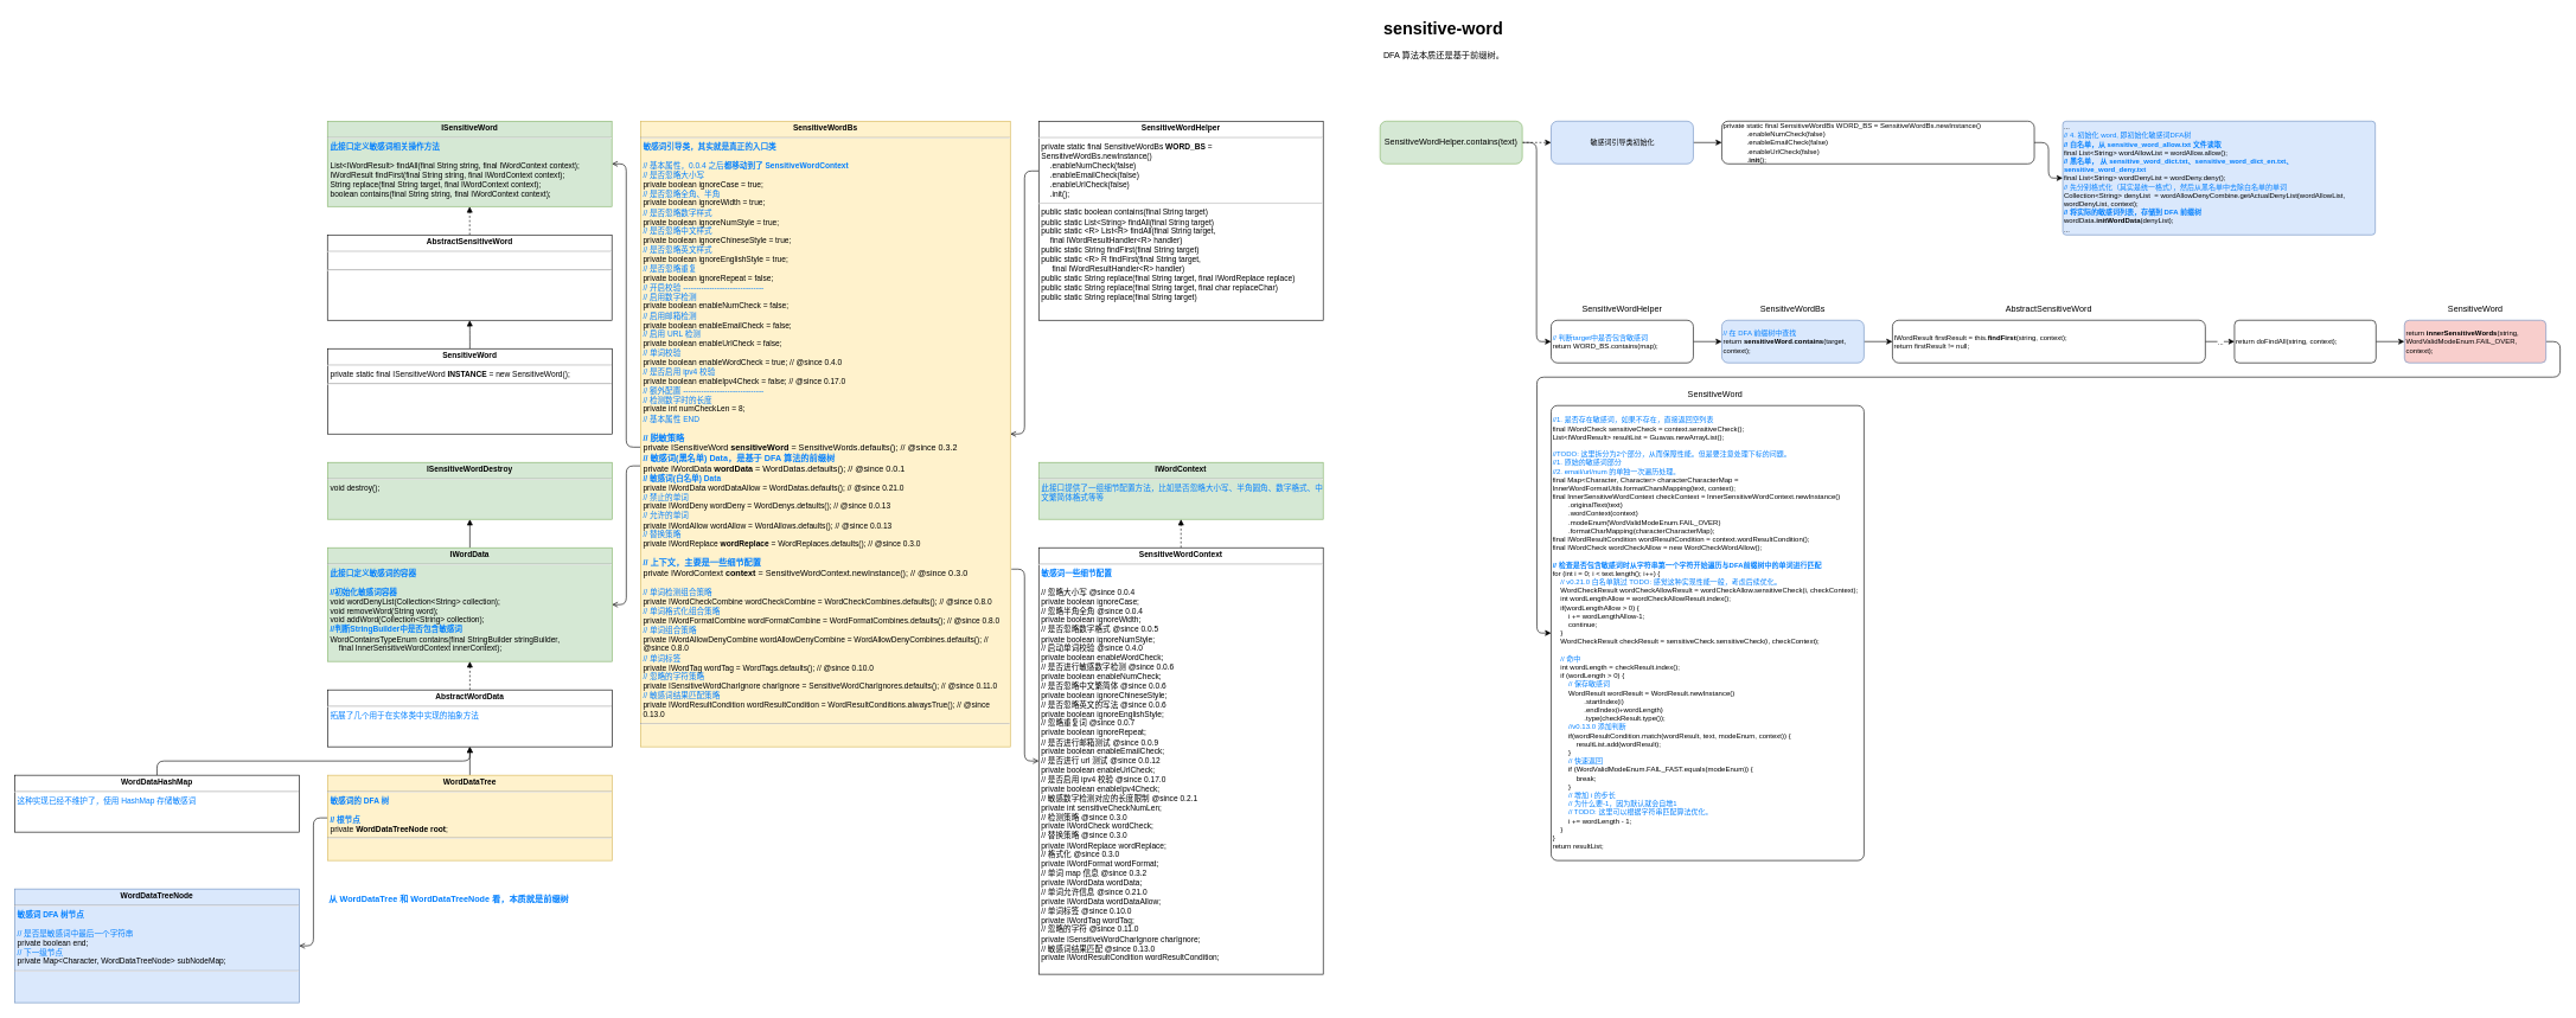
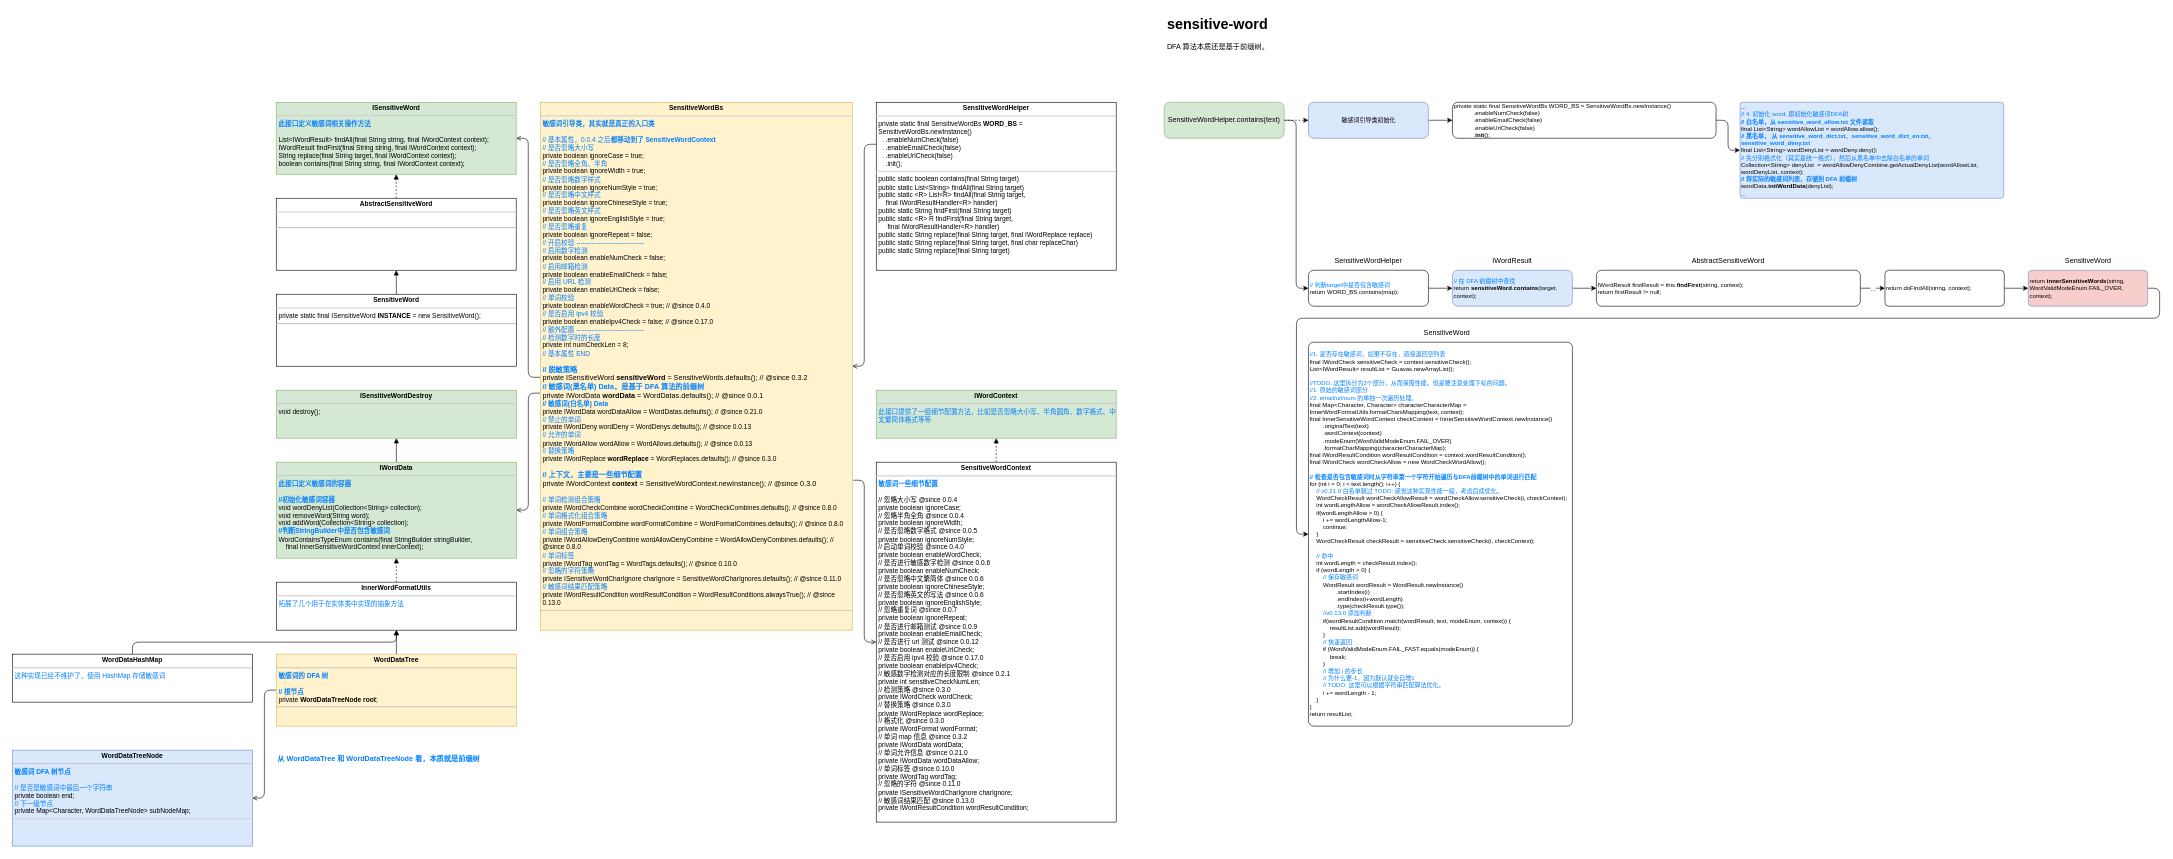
- <mxCell id="17" value="SensitiveWordBs" style="text;html=1;align=center;verticalAlign=middle;resizable=0;points=[];autosize=1;strokeColor=none;fillColor=none;" vertex="1" parent="1"><mxGeometry x="2465" y="420" width="110" height="30" as="geometry" /></mxCell>
+ <mxCell id="17" value="IWordResult" style="text;html=1;align=center;verticalAlign=middle;resizable=0;points=[];autosize=1;strokeColor=none;fillColor=none;" vertex="1" parent="1"><mxGeometry x="2465" y="420" width="110" height="30" as="geometry" /></mxCell>
- <mxCell id="38" value="&lt;p style=&quot;margin: 4px 0px 0px; text-align: center;&quot;&gt;&lt;b&gt;AbstractWordData&lt;/b&gt;&lt;br style=&quot;font-size: 11px;&quot;&gt;&lt;/p&gt;&lt;hr style=&quot;font-size: 11px;&quot;&gt;&lt;p style=&quot;margin: 0px 0px 0px 4px;&quot;&gt;&lt;/p&gt;&lt;p style=&quot;margin: 0px 0px 0px 4px;&quot;&gt;&lt;font color=&quot;#007fff&quot;&gt;拓展了几个用于在实体类中实现的抽象方法&lt;/font&gt;&lt;/p&gt;" style="verticalAlign=top;align=left;overflow=fill;fontSize=11;fontFamily=Helvetica;html=1;whiteSpace=wrap;" vertex="1" parent="1"><mxGeometry x="460" y="970" width="400" height="80" as="geometry" /></mxCell>
+ <mxCell id="38" value="&lt;p style=&quot;margin: 4px 0px 0px; text-align: center;&quot;&gt;&lt;b&gt;InnerWordFormatUtils&lt;/b&gt;&lt;br style=&quot;font-size: 11px;&quot;&gt;&lt;/p&gt;&lt;hr style=&quot;font-size: 11px;&quot;&gt;&lt;p style=&quot;margin: 0px 0px 0px 4px;&quot;&gt;&lt;/p&gt;&lt;p style=&quot;margin: 0px 0px 0px 4px;&quot;&gt;&lt;font color=&quot;#007fff&quot;&gt;拓展了几个用于在实体类中实现的抽象方法&lt;/font&gt;&lt;/p&gt;" style="verticalAlign=top;align=left;overflow=fill;fontSize=11;fontFamily=Helvetica;html=1;whiteSpace=wrap;" vertex="1" parent="1"><mxGeometry x="460" y="970" width="400" height="80" as="geometry" /></mxCell>
